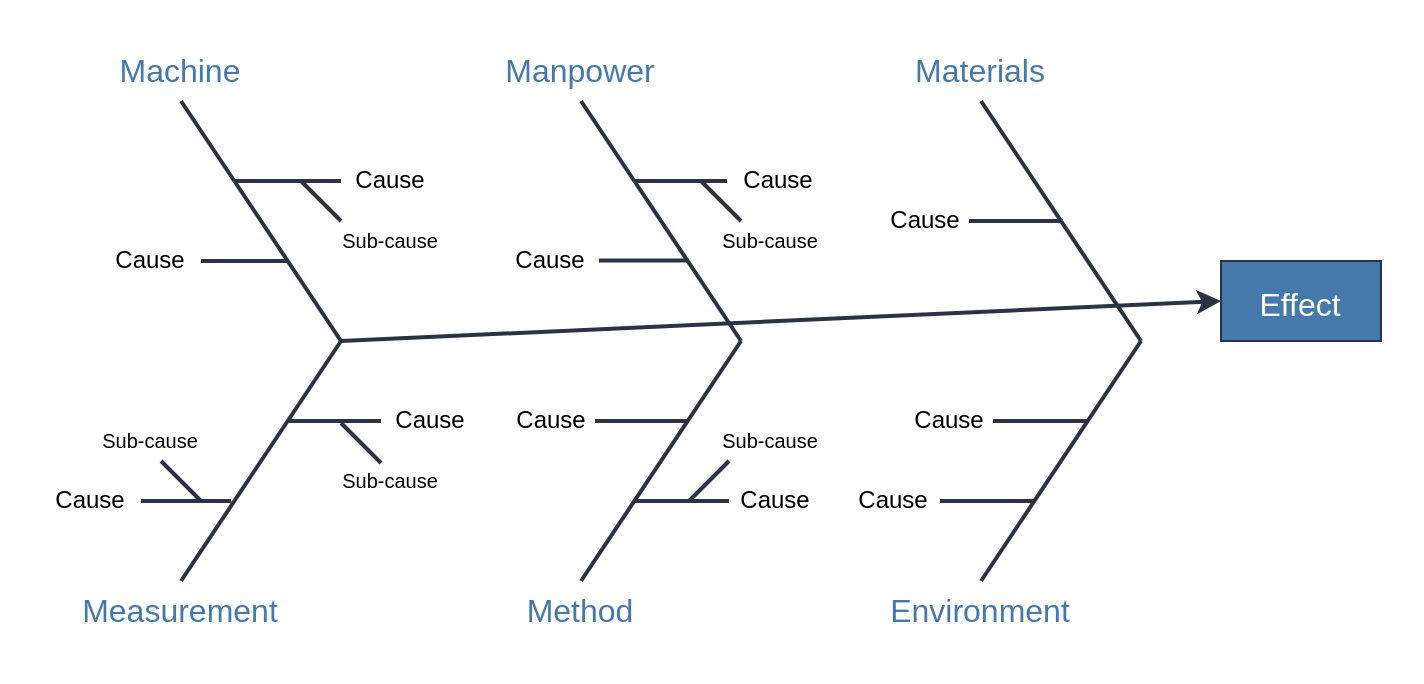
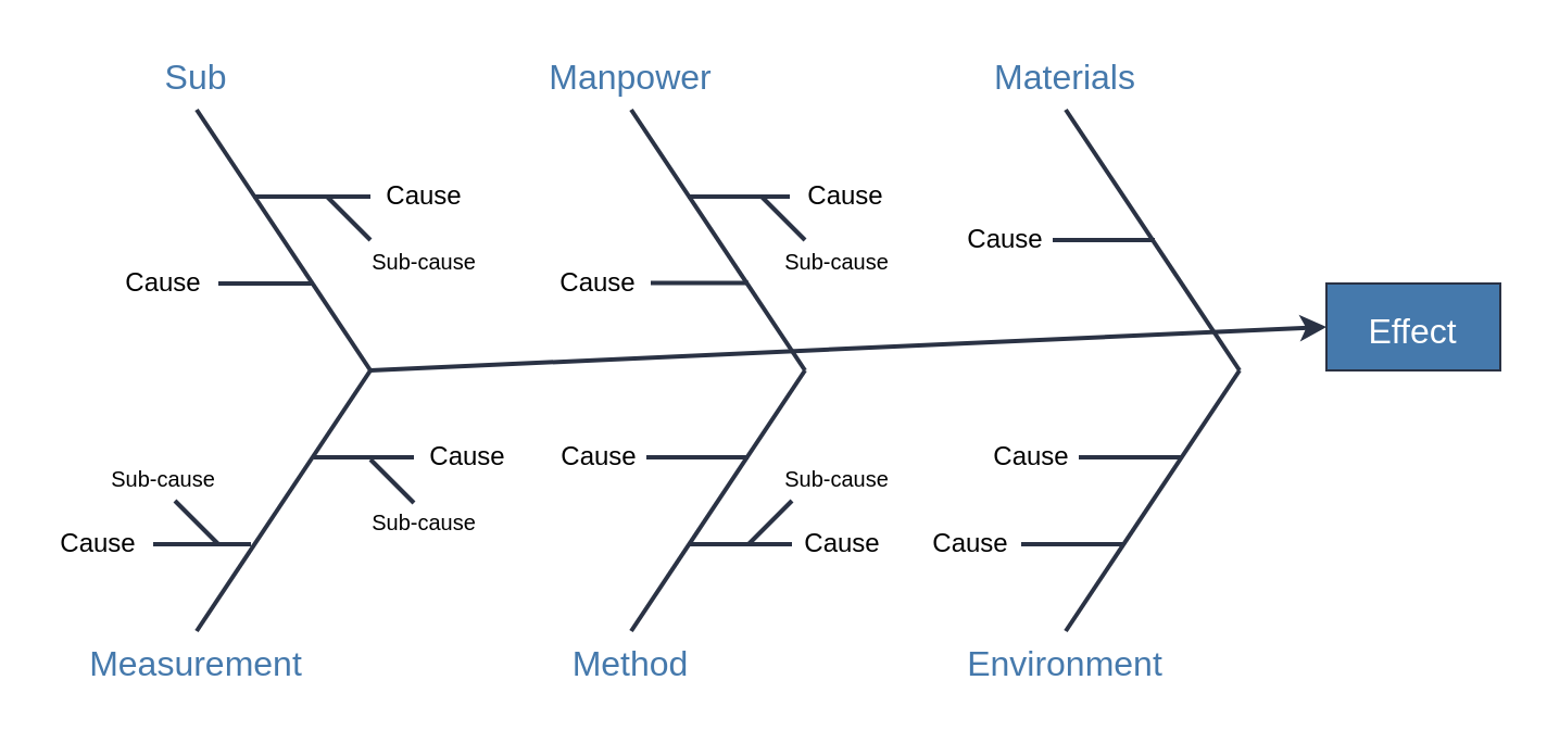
- <mxCell id="4" value="Machine" style="text;html=1;strokeColor=none;fillColor=none;align=center;verticalAlign=middle;whiteSpace=wrap;rounded=0;fontSize=16;fontColor=#4579AC;" parent="1" vertex="1"><mxGeometry x="30" y="20" width="120" height="30" as="geometry" /></mxCell>
+ <mxCell id="4" value="Sub" style="text;html=1;strokeColor=none;fillColor=none;align=center;verticalAlign=middle;whiteSpace=wrap;rounded=0;fontSize=16;fontColor=#4579AC;" parent="1" vertex="1"><mxGeometry x="30" y="20" width="120" height="30" as="geometry" /></mxCell>
